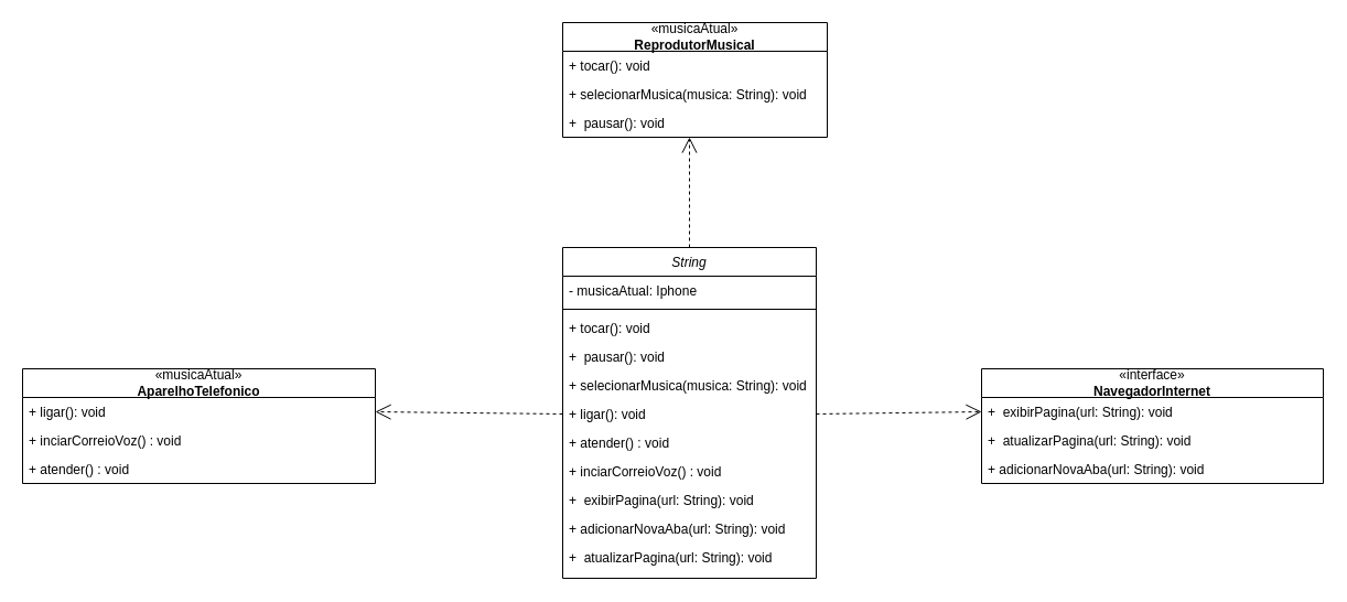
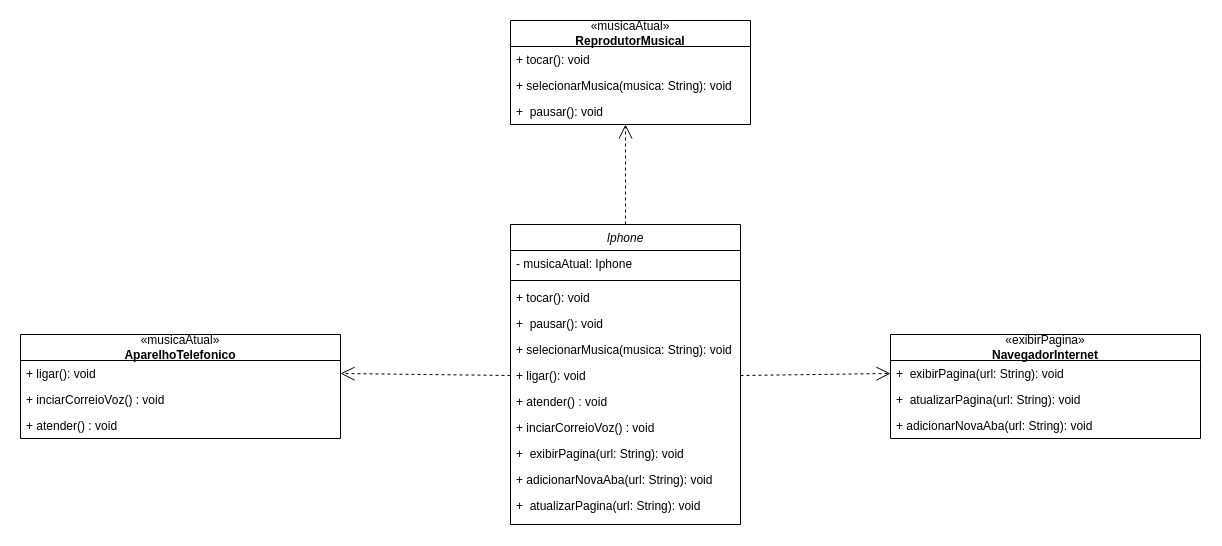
- <mxCell id="2" value="String" style="swimlane;fontStyle=2;align=center;verticalAlign=top;childLayout=stackLayout;horizontal=1;startSize=26;horizontalStack=0;resizeParent=1;resizeLast=0;collapsible=1;marginBottom=0;rounded=0;shadow=0;strokeWidth=1;" parent="1" vertex="1"><mxGeometry x="510" y="224" width="230" height="300" as="geometry"><mxRectangle x="230" y="140" width="160" height="26" as="alternateBounds" /></mxGeometry></mxCell>
+ <mxCell id="2" value="Iphone" style="swimlane;fontStyle=2;align=center;verticalAlign=top;childLayout=stackLayout;horizontal=1;startSize=26;horizontalStack=0;resizeParent=1;resizeLast=0;collapsible=1;marginBottom=0;rounded=0;shadow=0;strokeWidth=1;" parent="1" vertex="1"><mxGeometry x="510" y="224" width="230" height="300" as="geometry"><mxRectangle x="230" y="140" width="160" height="26" as="alternateBounds" /></mxGeometry></mxCell>
- <mxCell id="22" value="«interface»&lt;br&gt;&lt;b&gt;NavegadorInternet&lt;/b&gt;" style="swimlane;fontStyle=0;childLayout=stackLayout;horizontal=1;startSize=26;fillColor=none;horizontalStack=0;resizeParent=1;resizeParentMax=0;resizeLast=0;collapsible=1;marginBottom=0;whiteSpace=wrap;html=1;" vertex="1" parent="1"><mxGeometry x="890" y="334" width="310" height="104" as="geometry" /></mxCell>
+ <mxCell id="22" value="«exibirPagina»&lt;br&gt;&lt;b&gt;NavegadorInternet&lt;/b&gt;" style="swimlane;fontStyle=0;childLayout=stackLayout;horizontal=1;startSize=26;fillColor=none;horizontalStack=0;resizeParent=1;resizeParentMax=0;resizeLast=0;collapsible=1;marginBottom=0;whiteSpace=wrap;html=1;" vertex="1" parent="1"><mxGeometry x="890" y="334" width="310" height="104" as="geometry" /></mxCell>
